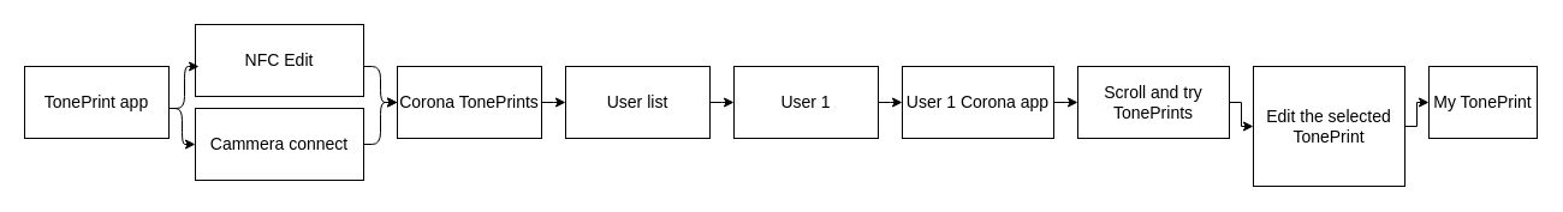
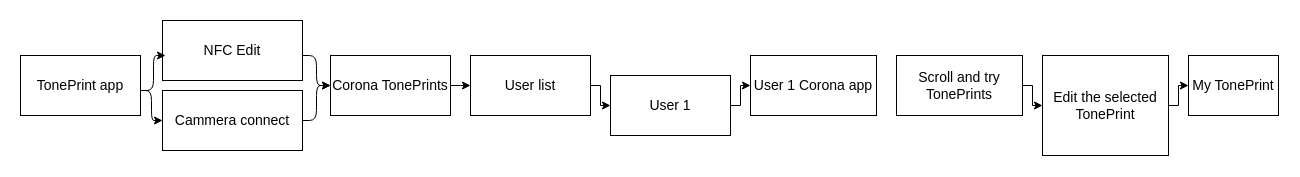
- <mxCell id="10" value="User 1&lt;br&gt;" parent="1" style="rounded=0;whiteSpace=wrap;html=1;fontSize=14;" vertex="1"><mxGeometry as="geometry" x="610" y="55" width="120" height="60" /></mxCell>
+ <mxCell id="10" value="User 1&lt;br&gt;" parent="1" style="rounded=0;whiteSpace=wrap;html=1;fontSize=14;" vertex="1"><mxGeometry x="610" y="75" as="geometry" width="120" height="60" /></mxCell>
- <mxCell id="11" parent="1" style="edgeStyle=elbowEdgeStyle;rounded=0;orthogonalLoop=1;jettySize=auto;html=1;exitX=1;exitY=0.5;exitDx=0;exitDy=0;entryX=0;entryY=0.5;entryDx=0;entryDy=0;fontSize=14;" edge="1" source="12" target="14"><mxGeometry as="geometry" relative="1" /></mxCell>
